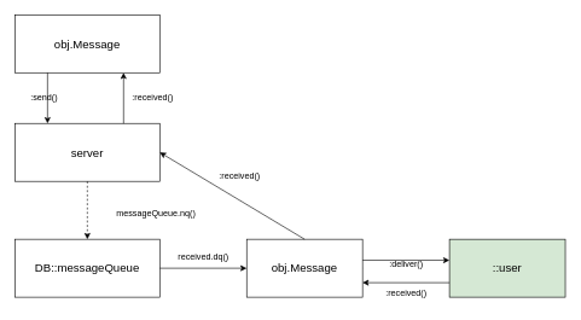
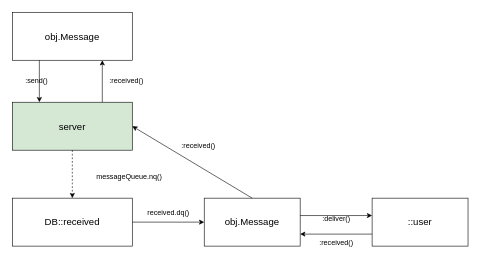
- <mxCell id="12" value="&lt;font style=&quot;font-size: 16px;&quot;&gt;server&lt;/font&gt;" style="rounded=0;whiteSpace=wrap;html=1;" vertex="1" parent="1"><mxGeometry x="20" y="170" width="200" height="80" as="geometry" /></mxCell>
+ <mxCell id="12" value="&lt;font style=&quot;font-size: 16px;&quot;&gt;server&lt;/font&gt;" style="rounded=0;whiteSpace=wrap;html=1;fillColor=#d5e8d4;" vertex="1" parent="1"><mxGeometry x="20" y="170" width="200" height="80" as="geometry" /></mxCell>
- <mxCell id="2" value="&lt;font style=&quot;font-size: 16px;&quot;&gt;DB::messageQueue&lt;/font&gt;" style="rounded=0;whiteSpace=wrap;html=1;" vertex="1" parent="1"><mxGeometry x="20" y="330" width="200" height="80" as="geometry" /></mxCell>
+ <mxCell id="2" value="&lt;font style=&quot;font-size: 16px;&quot;&gt;DB::received&lt;/font&gt;" style="rounded=0;whiteSpace=wrap;html=1;" vertex="1" parent="1"><mxGeometry x="20" y="330" width="200" height="80" as="geometry" /></mxCell>
- <mxCell id="7" value="&lt;font style=&quot;font-size: 16px;&quot;&gt;::user&lt;/font&gt;" style="rounded=0;whiteSpace=wrap;html=1;fillColor=#d5e8d4;" vertex="1" parent="1"><mxGeometry x="620" y="330" width="160" height="80" as="geometry" /></mxCell>
+ <mxCell id="7" value="&lt;font style=&quot;font-size: 16px;&quot;&gt;::user&lt;/font&gt;" style="rounded=0;whiteSpace=wrap;html=1;" vertex="1" parent="1"><mxGeometry x="620" y="330" width="160" height="80" as="geometry" /></mxCell>
